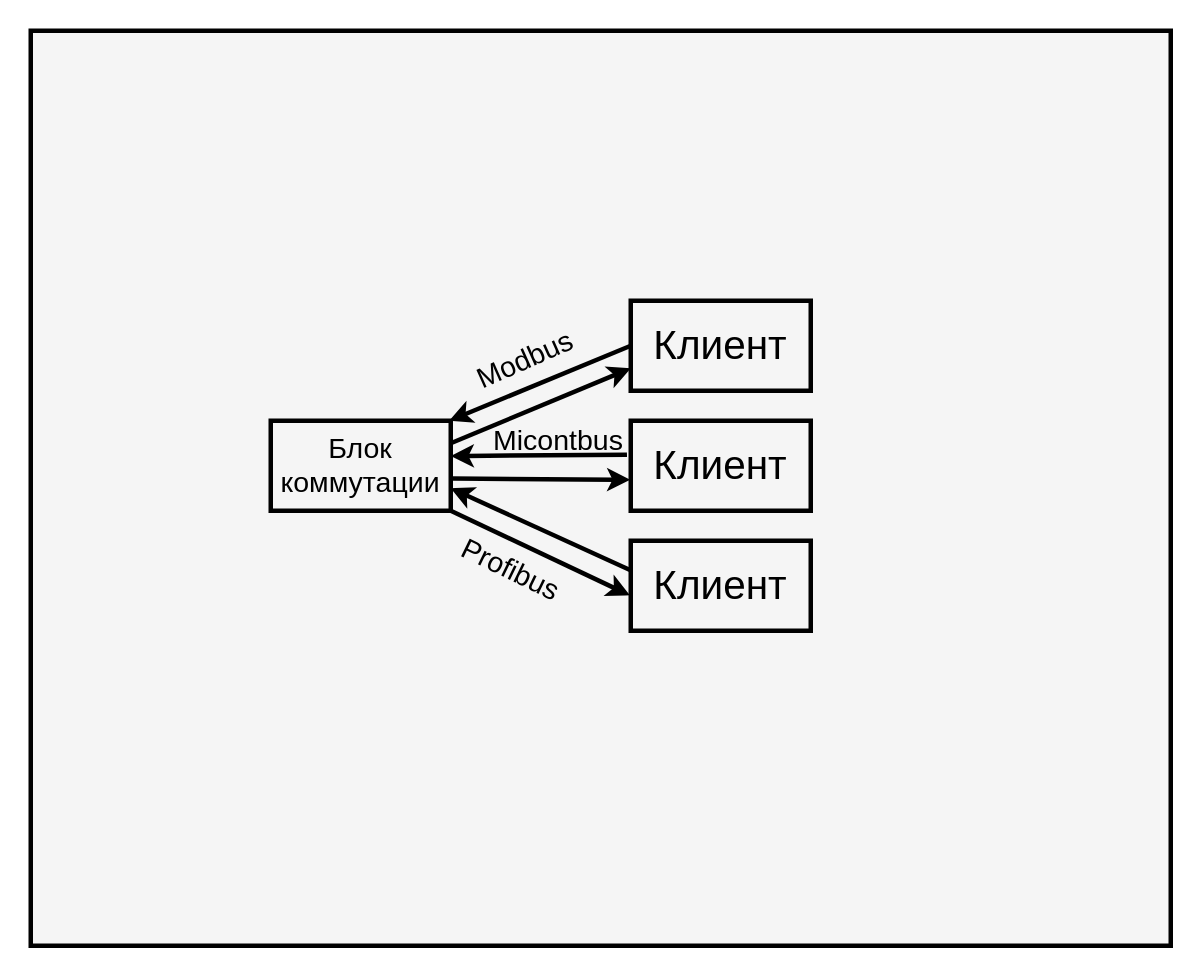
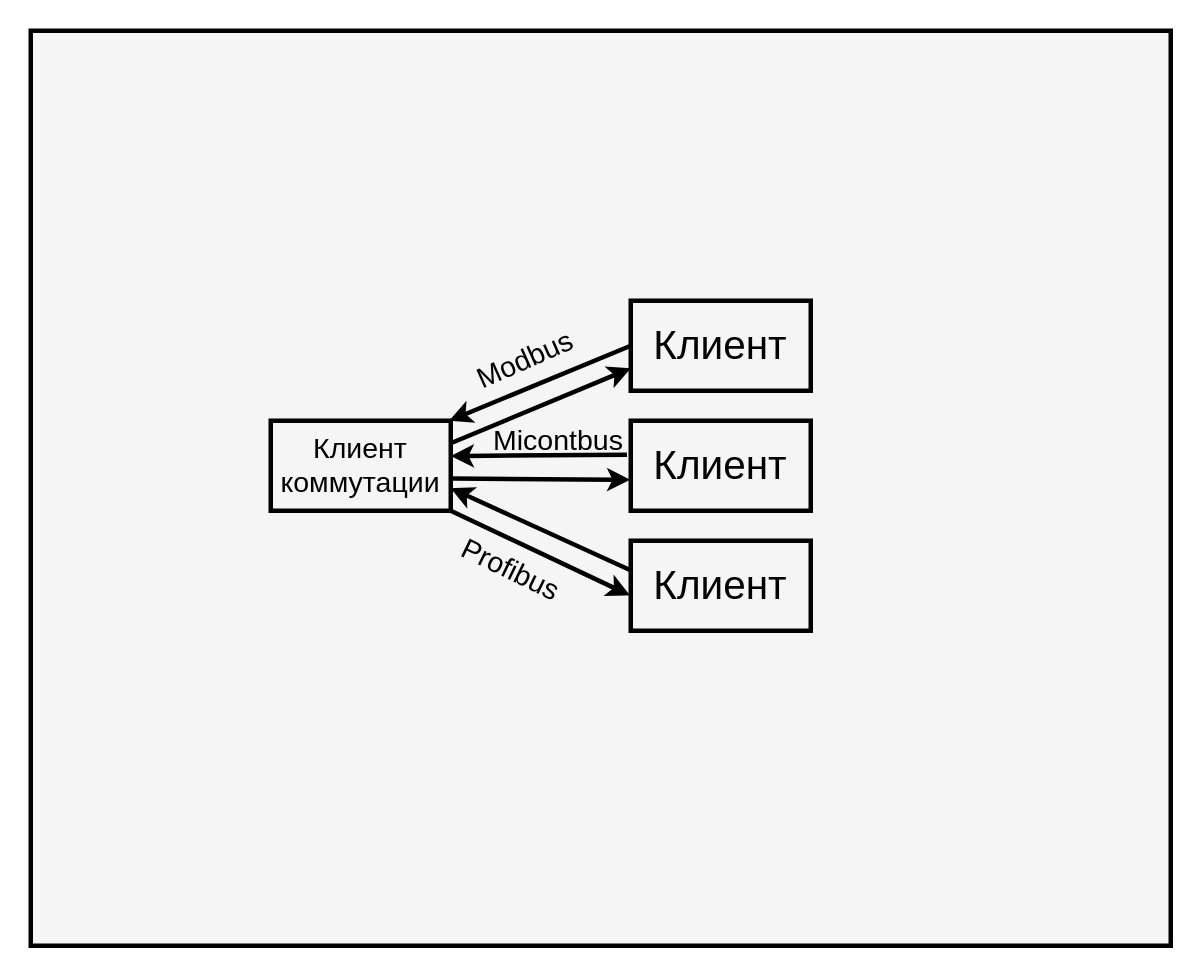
- <mxCell id="5" value="&lt;font style=&quot;font-size: 19px;&quot;&gt;Блок коммутации&lt;/font&gt;" style="text;html=1;align=center;verticalAlign=middle;whiteSpace=wrap;rounded=0;strokeWidth=3;fontFamily=Helvetica;fontSize=11;fontColor=#000000;" parent="1" vertex="1"><mxGeometry x="180" y="280" width="120" height="60" as="geometry" /></mxCell>
+ <mxCell id="5" value="&lt;font style=&quot;font-size: 19px;&quot;&gt;Клиент коммутации&lt;/font&gt;" style="text;html=1;align=center;verticalAlign=middle;whiteSpace=wrap;rounded=0;strokeWidth=3;fontFamily=Helvetica;fontSize=11;fontColor=#000000;" parent="1" vertex="1"><mxGeometry x="180" y="280" width="120" height="60" as="geometry" /></mxCell>
